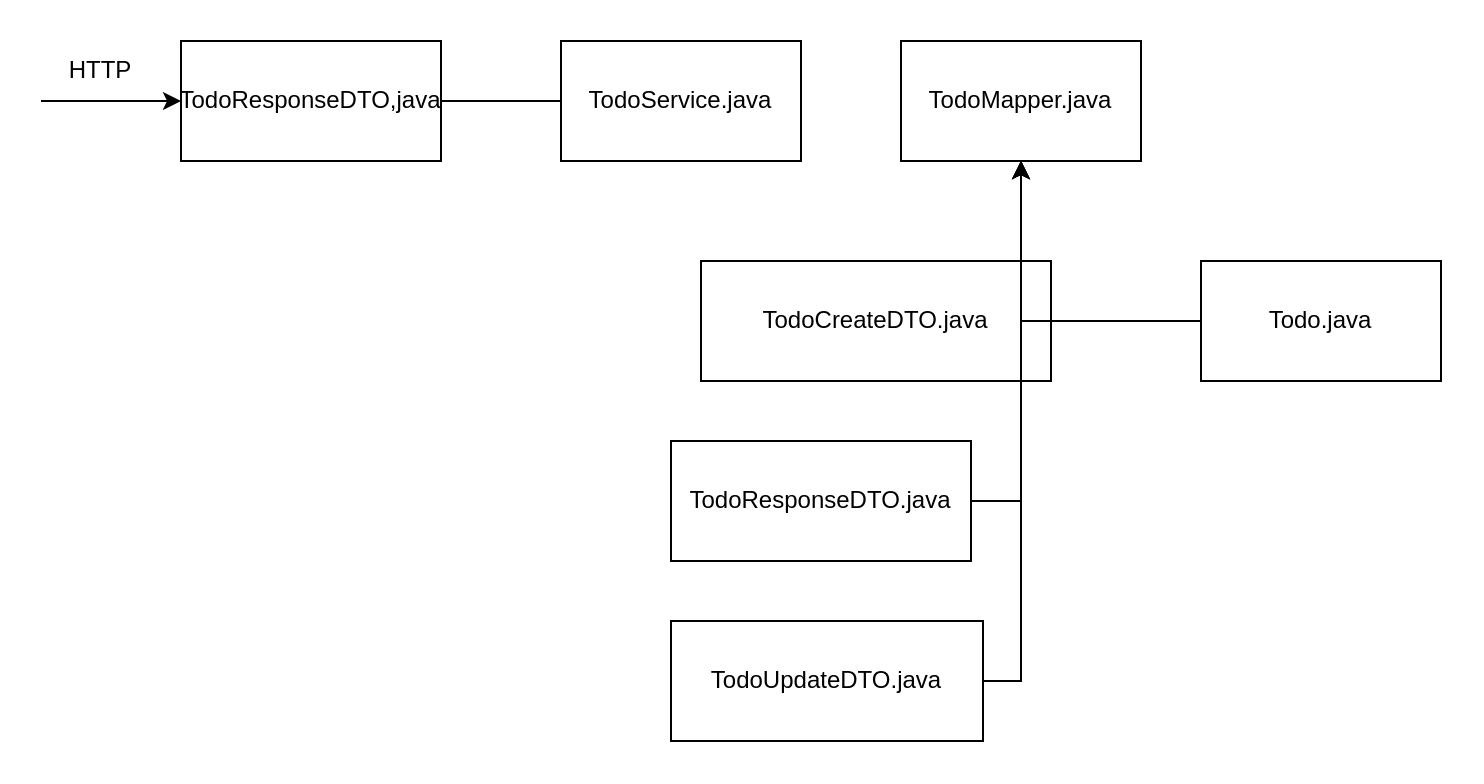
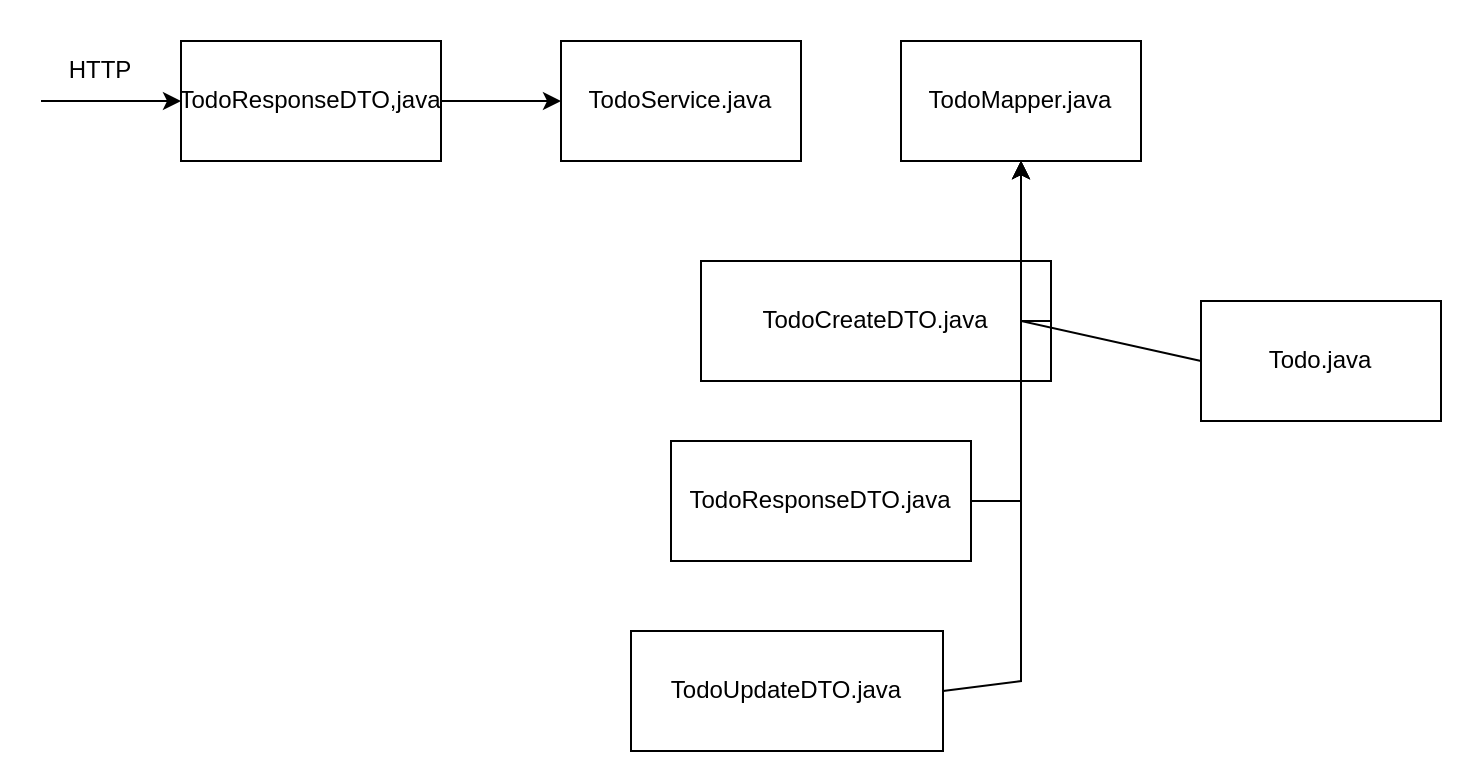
- <mxCell id="9" value="" style="endArrow=none;html=1;rounded=0;exitX=1;exitY=0.5;exitDx=0;exitDy=0;entryX=0;entryY=0.5;entryDx=0;entryDy=0;" parent="1" source="2" target="3" edge="1"><mxGeometry width="50" height="50" relative="1" as="geometry"><mxPoint x="400" y="310" as="sourcePoint" /><mxPoint x="450" y="260" as="targetPoint" /></mxGeometry></mxCell>
+ <mxCell id="9" value="" style="endArrow=classic;html=1;rounded=0;exitX=1;exitY=0.5;exitDx=0;exitDy=0;entryX=0;entryY=0.5;entryDx=0;entryDy=0;" parent="1" source="2" target="3" edge="1"><mxGeometry width="50" height="50" relative="1" as="geometry"><mxPoint x="400" y="310" as="sourcePoint" /><mxPoint x="450" y="260" as="targetPoint" /></mxGeometry></mxCell>
- <mxCell id="5" value="Todo.java" style="rounded=0;whiteSpace=wrap;html=1;" parent="1" vertex="1"><mxGeometry x="600" y="130" width="120" height="60" as="geometry" /></mxCell>
+ <mxCell id="5" value="Todo.java" style="rounded=0;whiteSpace=wrap;html=1;" parent="1" vertex="1"><mxGeometry x="600" y="150" width="120" height="60" as="geometry" /></mxCell>
- <mxCell id="8" value="TodoUpdateDTO.java" style="rounded=0;whiteSpace=wrap;html=1;" parent="1" vertex="1"><mxGeometry x="335" y="310" width="156" height="60" as="geometry" /></mxCell>
+ <mxCell id="8" value="TodoUpdateDTO.java" style="rounded=0;whiteSpace=wrap;html=1;" parent="1" vertex="1"><mxGeometry x="315" y="315" width="156" height="60" as="geometry" /></mxCell>
